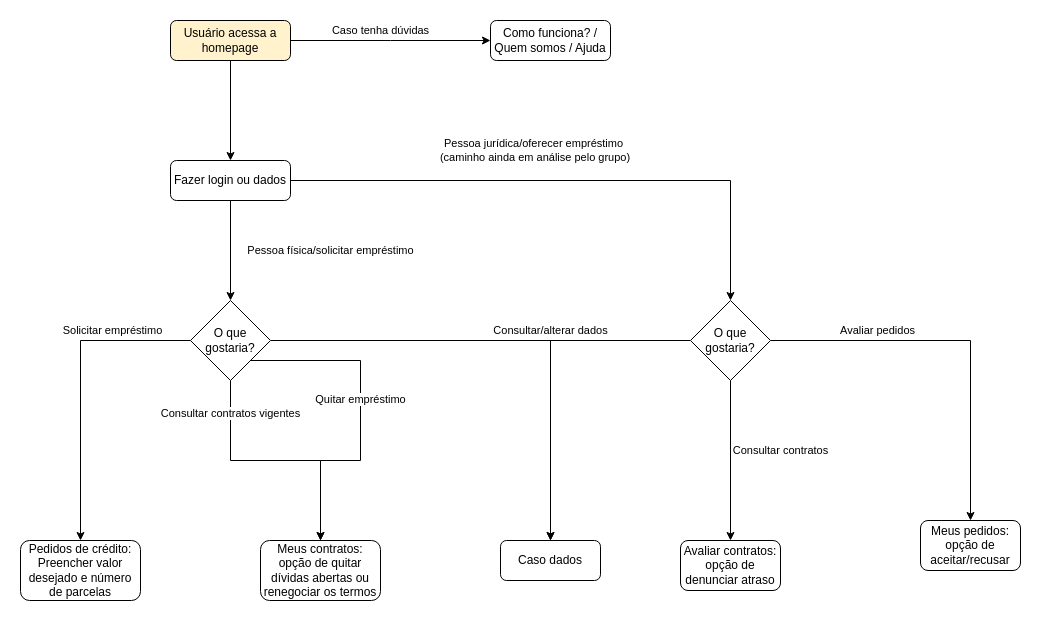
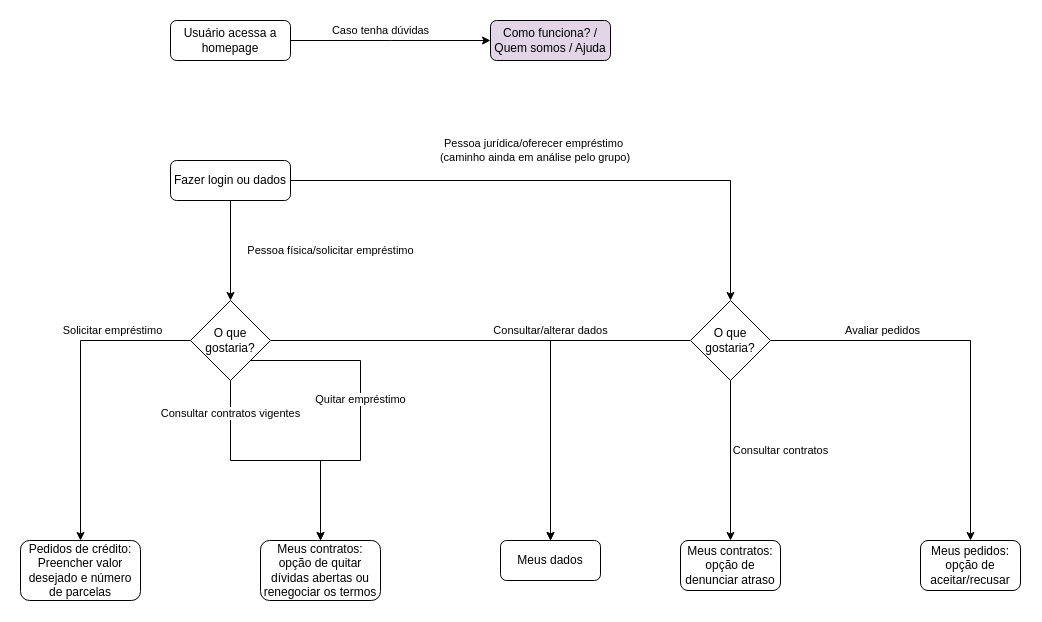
- <mxCell id="4" value="Usuário acessa a homepage" style="rounded=1;whiteSpace=wrap;html=1;fontSize=12;glass=0;strokeWidth=1;shadow=0;fillColor=#fff2cc;" parent="1" vertex="1"><mxGeometry x="170" y="20" width="120" height="40" as="geometry" /></mxCell>
+ <mxCell id="4" value="Usuário acessa a homepage" style="rounded=1;whiteSpace=wrap;html=1;fontSize=12;glass=0;strokeWidth=1;shadow=0;" parent="1" vertex="1"><mxGeometry x="170" y="20" width="120" height="40" as="geometry" /></mxCell>
- <mxCell id="5" value="Como funciona? / Quem somos / Ajuda" style="rounded=1;whiteSpace=wrap;html=1;fontSize=12;glass=0;strokeWidth=1;shadow=0;" parent="1" vertex="1"><mxGeometry x="490" y="20" width="120" height="40" as="geometry" /></mxCell>
+ <mxCell id="5" value="Como funciona? / Quem somos / Ajuda" style="rounded=1;whiteSpace=wrap;html=1;fontSize=12;glass=0;strokeWidth=1;shadow=0;fillColor=#e1d5e7;" parent="1" vertex="1"><mxGeometry x="490" y="20" width="120" height="40" as="geometry" /></mxCell>
- <mxCell id="3" value="" style="edgeStyle=orthogonalEdgeStyle;rounded=0;orthogonalLoop=1;jettySize=auto;html=1;entryX=0.5;entryY=0;entryDx=0;entryDy=0;" parent="1" source="4" target="8" edge="1"><mxGeometry y="-40" relative="1" as="geometry"><mxPoint x="230" y="160" as="targetPoint" /><mxPoint as="offset" /></mxGeometry></mxCell>
- <mxCell id="22" value="Meus pedidos: opção de aceitar/recusar" style="rounded=1;whiteSpace=wrap;html=1;fontSize=12;glass=0;strokeWidth=1;shadow=0;" parent="1" vertex="1"><mxGeometry x="920" y="520" width="100" height="50" as="geometry" /></mxCell>
+ <mxCell id="22" value="Meus pedidos: opção de aceitar/recusar" style="rounded=1;whiteSpace=wrap;html=1;fontSize=12;glass=0;strokeWidth=1;shadow=0;" parent="1" vertex="1"><mxGeometry x="920" y="540" width="100" height="50" as="geometry" /></mxCell>
- <mxCell id="20" value="Caso dados" style="rounded=1;whiteSpace=wrap;html=1;fontSize=12;glass=0;strokeWidth=1;shadow=0;" parent="1" vertex="1"><mxGeometry x="500" y="540" width="100" height="40" as="geometry" /></mxCell>
+ <mxCell id="20" value="Meus dados" style="rounded=1;whiteSpace=wrap;html=1;fontSize=12;glass=0;strokeWidth=1;shadow=0;" parent="1" vertex="1"><mxGeometry x="500" y="540" width="100" height="40" as="geometry" /></mxCell>
- <mxCell id="21" value="Avaliar contratos: opção de denunciar atraso&lt;br&gt;" style="rounded=1;whiteSpace=wrap;html=1;fontSize=12;glass=0;strokeWidth=1;shadow=0;" parent="1" vertex="1"><mxGeometry x="680" y="540" width="100" height="50" as="geometry" /></mxCell>
+ <mxCell id="21" value="Meus contratos: opção de denunciar atraso&lt;br&gt;" style="rounded=1;whiteSpace=wrap;html=1;fontSize=12;glass=0;strokeWidth=1;shadow=0;" parent="1" vertex="1"><mxGeometry x="680" y="540" width="100" height="50" as="geometry" /></mxCell>
